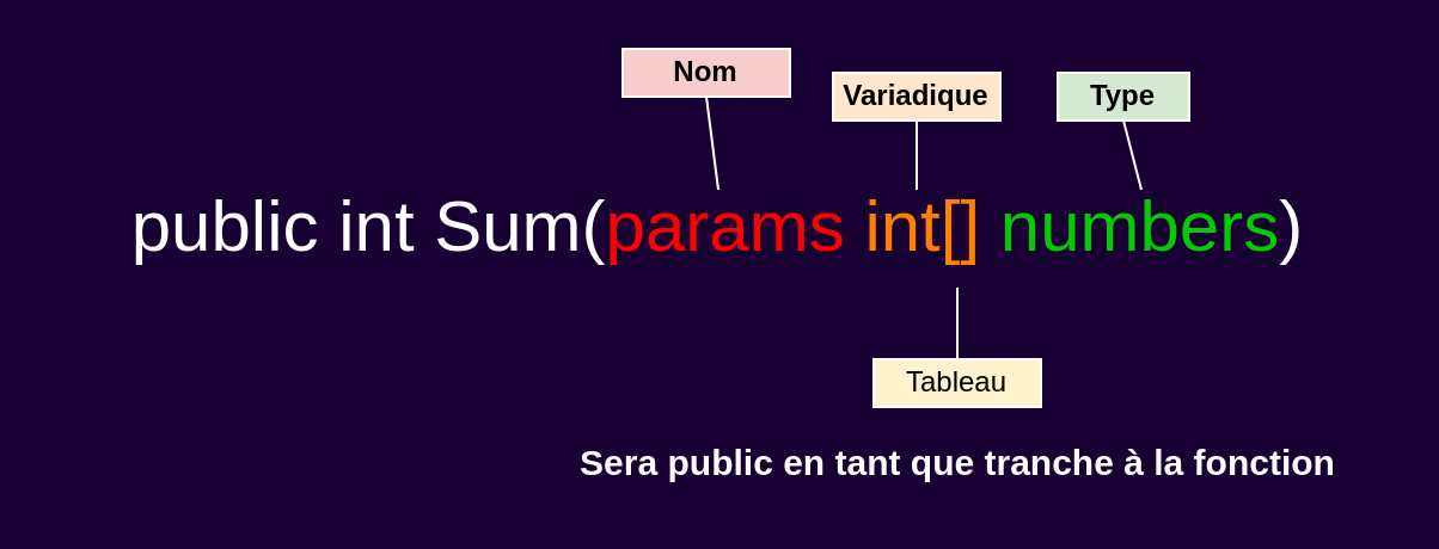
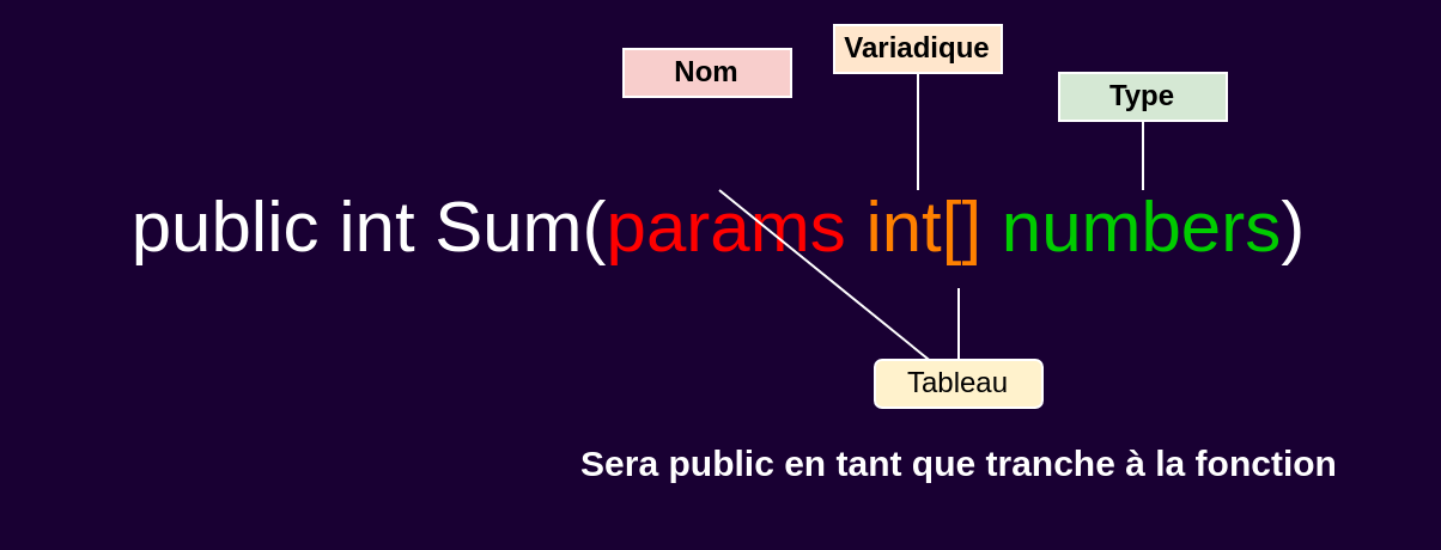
- <mxCell id="5" value="Variadique" style="rounded=0;whiteSpace=wrap;html=1;fillColor=#ffe6cc;strokeColor=#FFFFFF;fontStyle=1" parent="1" vertex="1"><mxGeometry x="348" y="30" width="70" height="20" as="geometry" /></mxCell>
+ <mxCell id="5" value="Variadique" style="rounded=0;whiteSpace=wrap;html=1;fillColor=#ffe6cc;strokeColor=#FFFFFF;fontStyle=1" parent="1" vertex="1"><mxGeometry x="348" y="10" width="70" height="20" as="geometry" /></mxCell>
- <mxCell id="7" value="Type" style="rounded=0;whiteSpace=wrap;html=1;fillColor=#d5e8d4;strokeColor=#FFFFFF;fontStyle=1" parent="1" vertex="1"><mxGeometry x="442" y="30" width="55" height="20" as="geometry" /></mxCell>
+ <mxCell id="7" value="Type" style="rounded=0;whiteSpace=wrap;html=1;fillColor=#d5e8d4;strokeColor=#FFFFFF;fontStyle=1" parent="1" vertex="1"><mxGeometry x="442" y="30" width="70" height="20" as="geometry" /></mxCell>
- <mxCell id="4" value="" style="endArrow=none;html=1;rounded=0;entryX=0.5;entryY=1;entryDx=0;entryDy=0;exitX=0.5;exitY=0;exitDx=0;exitDy=0;strokeColor=#FFFFFF;" parent="1" source="2" target="3" edge="1"><mxGeometry width="50" height="50" relative="1" as="geometry"><mxPoint x="275" y="190" as="sourcePoint" /><mxPoint x="325" y="140" as="targetPoint" /></mxGeometry></mxCell>
+ <mxCell id="4" value="" style="endArrow=none;html=1;rounded=0;exitX=0.5;exitY=0;exitDx=0;exitDy=0;strokeColor=#FFFFFF;" parent="1" source="2" target="9" edge="1"><mxGeometry width="50" height="50" relative="1" as="geometry"><mxPoint x="275" y="190" as="sourcePoint" /><mxPoint x="325" y="140" as="targetPoint" /></mxGeometry></mxCell>
- <mxCell id="9" value="Tableau" style="rounded=0;whiteSpace=wrap;html=1;fillColor=#fff2cc;strokeColor=#FFFFFF;" parent="1" vertex="1"><mxGeometry x="365" y="150" width="70" height="20" as="geometry" /></mxCell>
+ <mxCell id="9" value="Tableau" style="whiteSpace=wrap;html=1;fillColor=#fff2cc;strokeColor=#FFFFFF;rounded=1;" parent="1" vertex="1"><mxGeometry x="365" y="150" width="70" height="20" as="geometry" /></mxCell>
